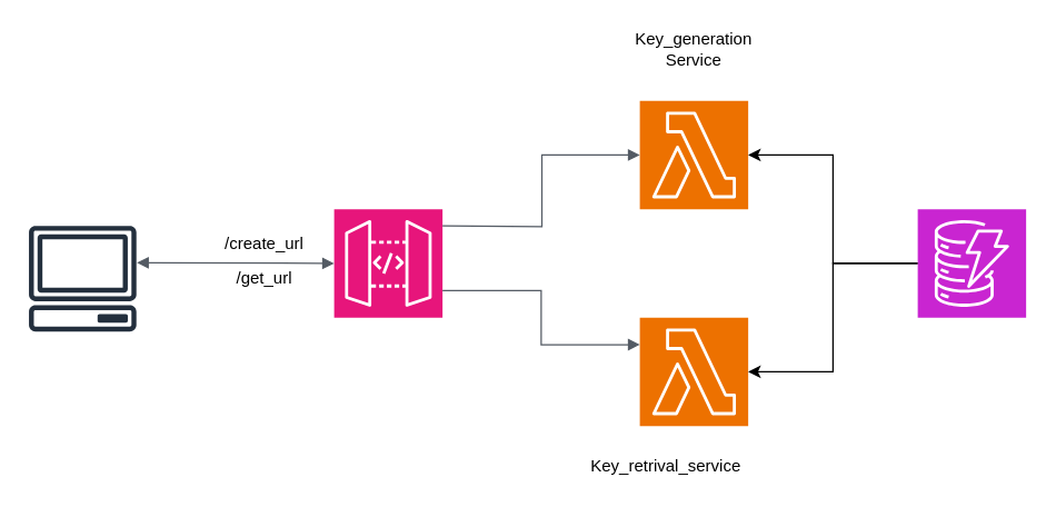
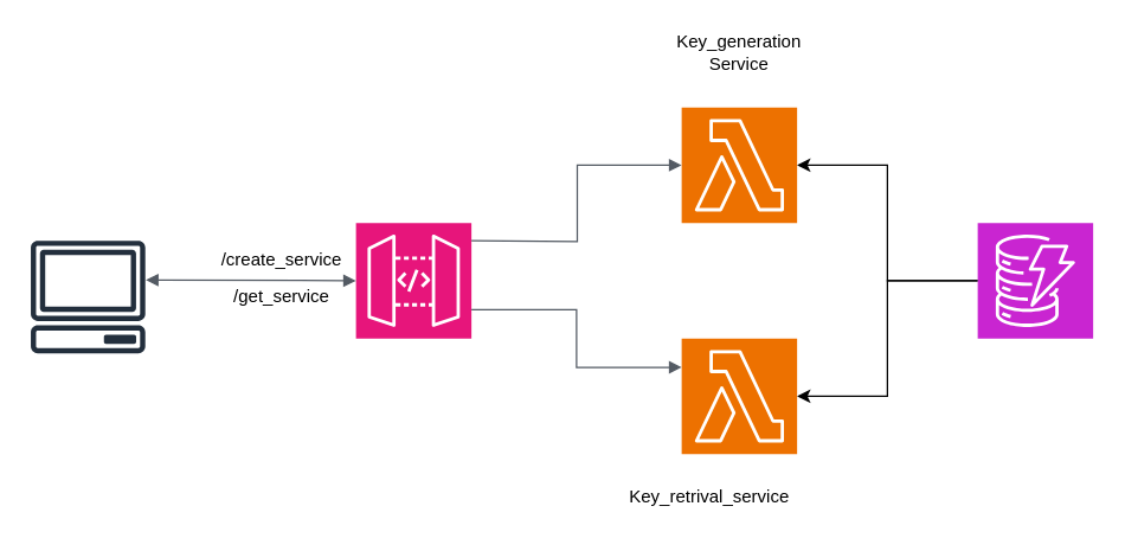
- <mxCell id="14" value="/create_url" style="text;strokeColor=none;align=center;fillColor=none;html=1;verticalAlign=middle;whiteSpace=wrap;rounded=0;" vertex="1" parent="1"><mxGeometry x="130" y="160" width="120" height="30" as="geometry" /></mxCell>
+ <mxCell id="14" value="/create_service" style="text;strokeColor=none;align=center;fillColor=none;html=1;verticalAlign=middle;whiteSpace=wrap;rounded=0;" vertex="1" parent="1"><mxGeometry x="130" y="160" width="120" height="30" as="geometry" /></mxCell>
- <mxCell id="15" value="/get_url" style="text;strokeColor=none;align=center;fillColor=none;html=1;verticalAlign=middle;whiteSpace=wrap;rounded=0;" vertex="1" parent="1"><mxGeometry x="130" y="185" width="120" height="30" as="geometry" /></mxCell>
+ <mxCell id="15" value="/get_service" style="text;strokeColor=none;align=center;fillColor=none;html=1;verticalAlign=middle;whiteSpace=wrap;rounded=0;" vertex="1" parent="1"><mxGeometry x="130" y="185" width="120" height="30" as="geometry" /></mxCell>
